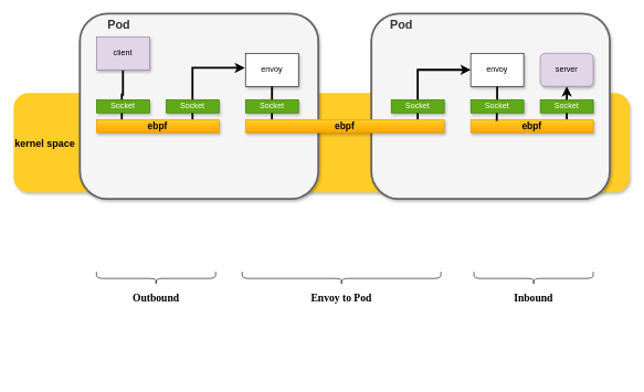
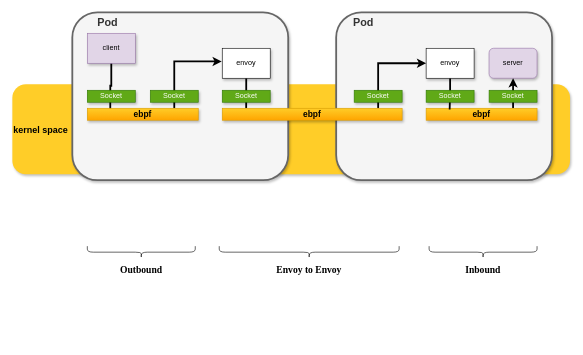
- <mxCell id="28" value="&lt;b&gt;&lt;font face=&quot;Comic Sans MS&quot; style=&quot;font-size: 16px&quot;&gt;Envoy to Pod&lt;/font&gt;&lt;/b&gt;" style="text;html=1;strokeColor=none;fillColor=none;align=center;verticalAlign=middle;whiteSpace=wrap;rounded=0;" vertex="1" parent="1"><mxGeometry x="445" y="440" width="140" height="20" as="geometry" /></mxCell>
+ <mxCell id="28" value="&lt;b&gt;&lt;font face=&quot;Comic Sans MS&quot; style=&quot;font-size: 16px&quot;&gt;Envoy to Envoy&lt;/font&gt;&lt;/b&gt;" style="text;html=1;strokeColor=none;fillColor=none;align=center;verticalAlign=middle;whiteSpace=wrap;rounded=0;" vertex="1" parent="1"><mxGeometry x="445" y="440" width="140" height="20" as="geometry" /></mxCell>
